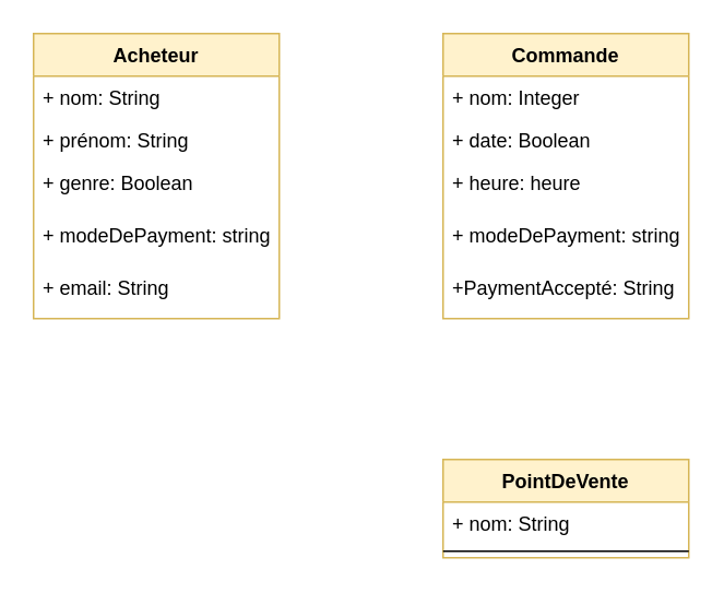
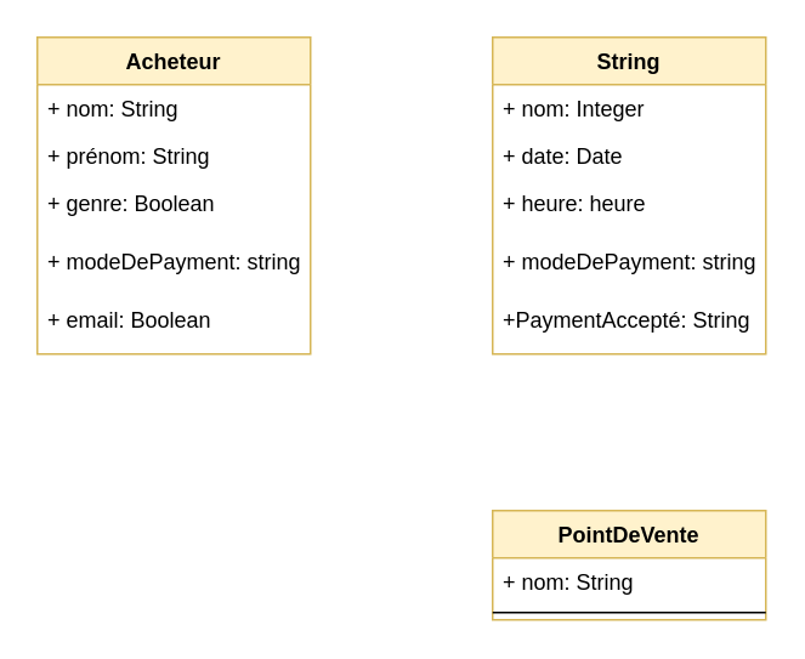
- <mxCell id="2" value="Commande" style="swimlane;fontStyle=1;childLayout=stackLayout;horizontal=1;startSize=26;fillColor=#fff2cc;horizontalStack=0;resizeParent=1;resizeParentMax=0;resizeLast=0;collapsible=1;marginBottom=0;strokeColor=#d6b656;" vertex="1" parent="1"><mxGeometry x="270" y="20" width="150" height="174" as="geometry" /></mxCell>
+ <mxCell id="2" value="String" style="swimlane;fontStyle=1;childLayout=stackLayout;horizontal=1;startSize=26;fillColor=#fff2cc;horizontalStack=0;resizeParent=1;resizeParentMax=0;resizeLast=0;collapsible=1;marginBottom=0;strokeColor=#d6b656;" vertex="1" parent="1"><mxGeometry x="270" y="20" width="150" height="174" as="geometry" /></mxCell>
- <mxCell id="4" value="+ date: Boolean" style="text;strokeColor=none;fillColor=none;align=left;verticalAlign=top;spacingLeft=4;spacingRight=4;overflow=hidden;rotatable=0;points=[[0,0.5],[1,0.5]];portConstraint=eastwest;" vertex="1" parent="2"><mxGeometry y="52" width="150" height="26" as="geometry" /></mxCell>
+ <mxCell id="4" value="+ date: Date" style="text;strokeColor=none;fillColor=none;align=left;verticalAlign=top;spacingLeft=4;spacingRight=4;overflow=hidden;rotatable=0;points=[[0,0.5],[1,0.5]];portConstraint=eastwest;" vertex="1" parent="2"><mxGeometry y="52" width="150" height="26" as="geometry" /></mxCell>
- <mxCell id="13" value="+ email: String" style="text;strokeColor=none;fillColor=none;align=left;verticalAlign=top;spacingLeft=4;spacingRight=4;overflow=hidden;rotatable=0;points=[[0,0.5],[1,0.5]];portConstraint=eastwest;" vertex="1" parent="8"><mxGeometry y="142" width="150" height="32" as="geometry" /></mxCell>
+ <mxCell id="13" value="+ email: Boolean" style="text;strokeColor=none;fillColor=none;align=left;verticalAlign=top;spacingLeft=4;spacingRight=4;overflow=hidden;rotatable=0;points=[[0,0.5],[1,0.5]];portConstraint=eastwest;" vertex="1" parent="8"><mxGeometry y="142" width="150" height="32" as="geometry" /></mxCell>
